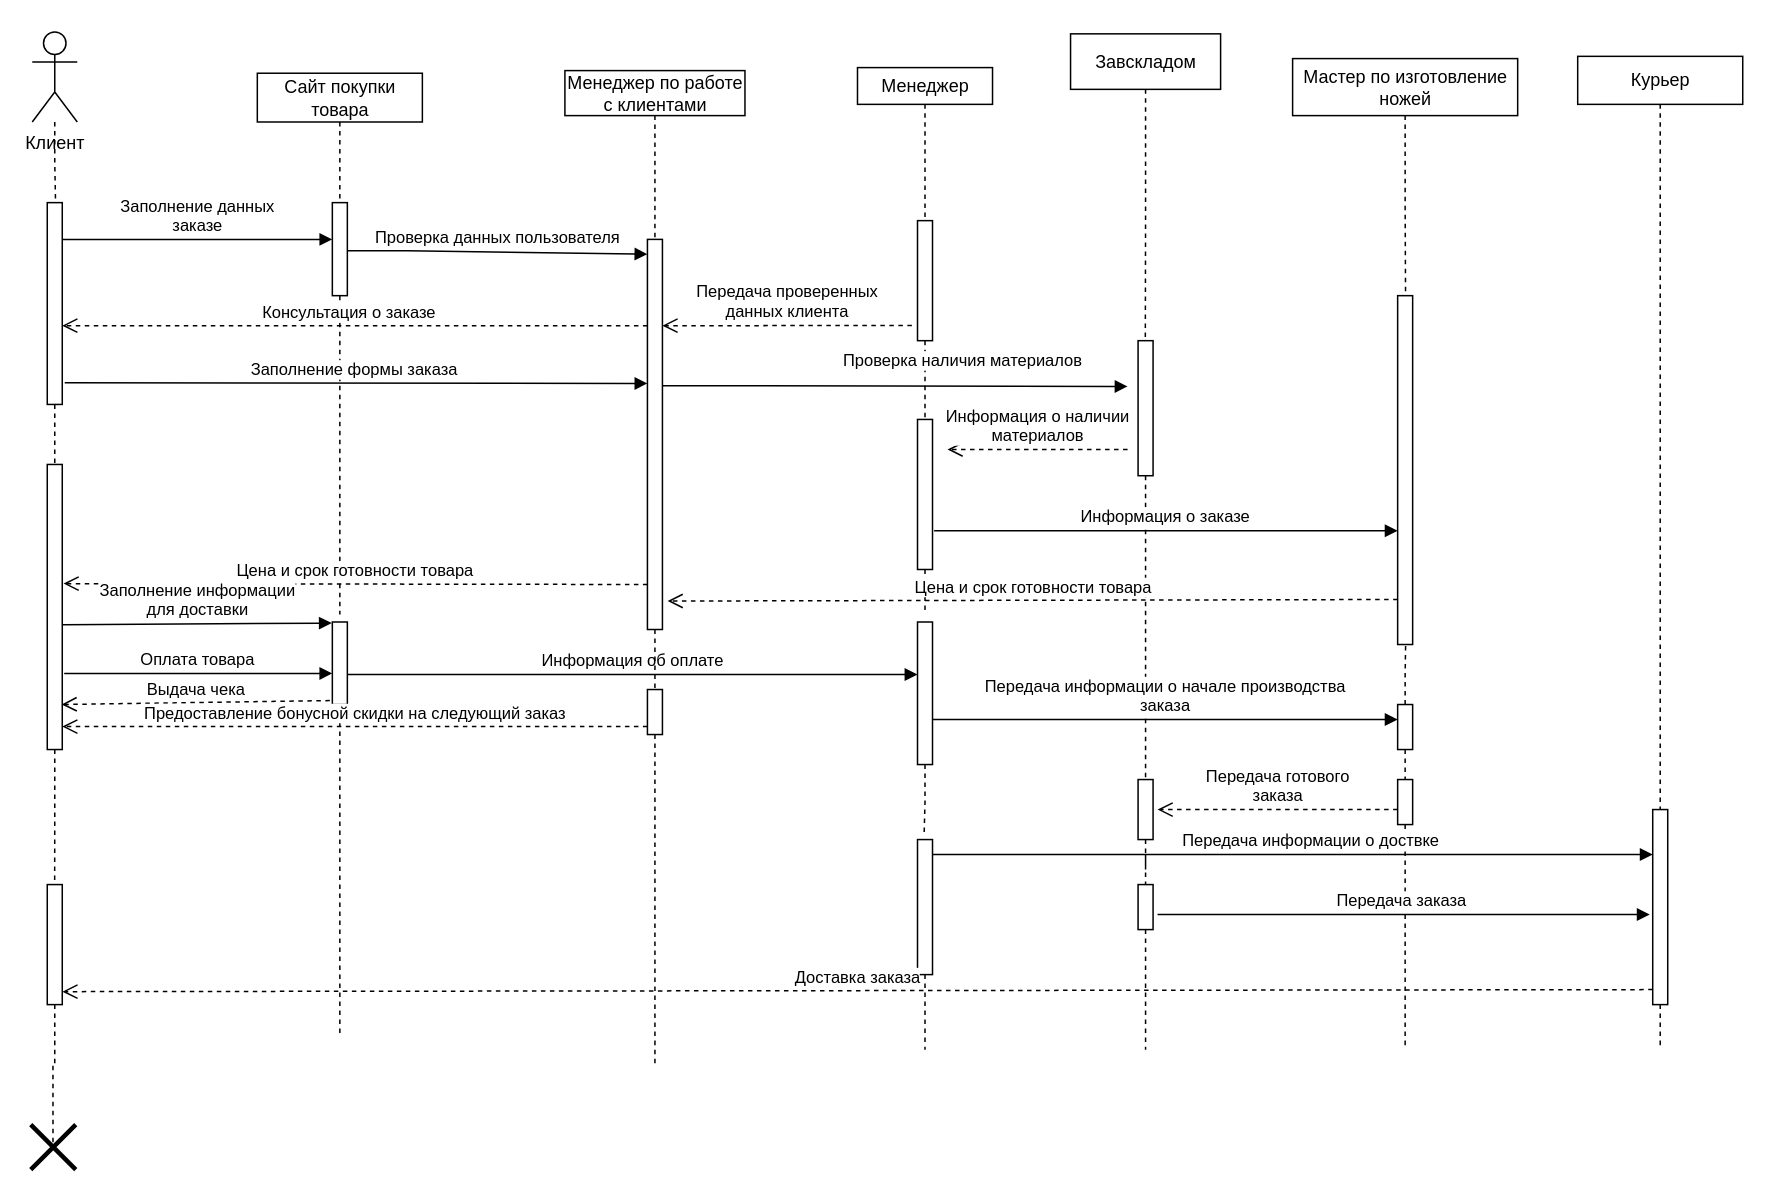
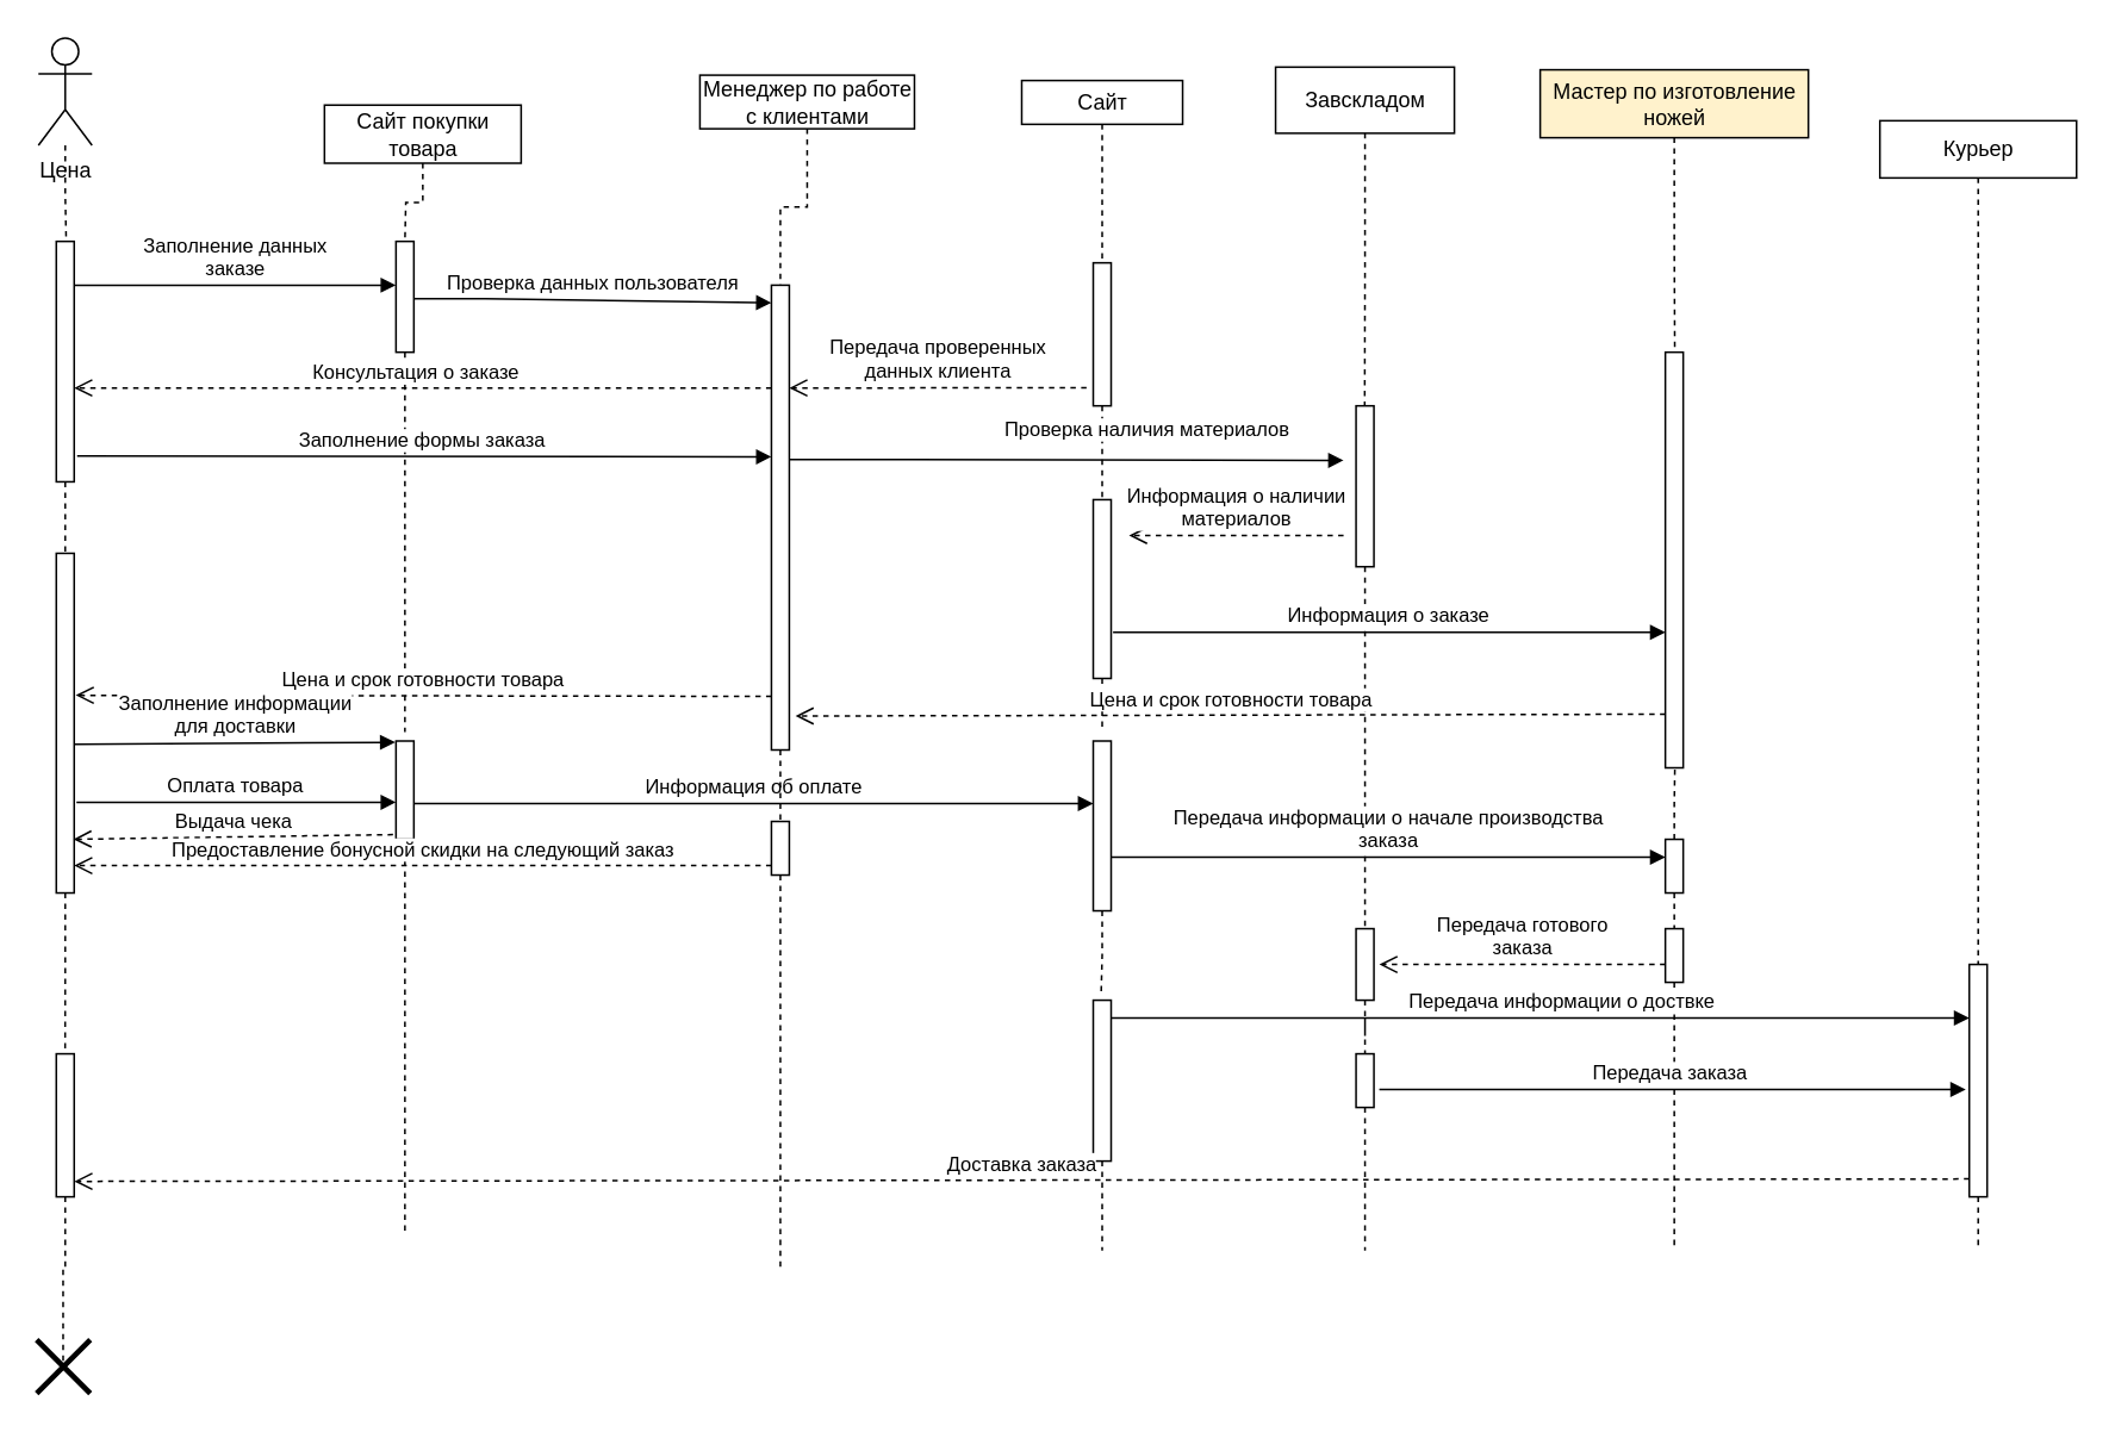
- <mxCell id="15" value="Завскладом" style="html=1;" parent="1" vertex="1"><mxGeometry x="713" y="22" width="100" height="37" as="geometry" /></mxCell>
+ <mxCell id="15" value="Завскладом" style="html=1;" parent="1" vertex="1"><mxGeometry x="713" y="37" width="100" height="37" as="geometry" /></mxCell>
- <mxCell id="32" value="Курьер" style="html=1;" parent="1" vertex="1"><mxGeometry x="1051" y="37" width="110" height="32" as="geometry" /></mxCell>
+ <mxCell id="32" value="Курьер" style="html=1;" parent="1" vertex="1"><mxGeometry x="1051" y="67" width="110" height="32" as="geometry" /></mxCell>
- <mxCell id="11" value="Менеджер" style="html=1;" parent="1" vertex="1"><mxGeometry x="571" y="44.5" width="90" height="24.5" as="geometry" /></mxCell>
+ <mxCell id="11" value="Сайт" style="html=1;" parent="1" vertex="1"><mxGeometry x="571" y="44.5" width="90" height="24.5" as="geometry" /></mxCell>
- <mxCell id="28" value="Мастер по изготовление&lt;br&gt;ножей" style="html=1;" parent="1" vertex="1"><mxGeometry x="861" y="38.5" width="150" height="38" as="geometry" /></mxCell>
+ <mxCell id="28" value="Мастер по изготовление&lt;br&gt;ножей" style="html=1;fillColor=#fff2cc;" parent="1" vertex="1"><mxGeometry x="861" y="38.5" width="150" height="38" as="geometry" /></mxCell>
- <mxCell id="9" value="Менеджер по работе&lt;br&gt;с клиентами" style="html=1;" parent="1" vertex="1"><mxGeometry x="376" y="46.5" width="120" height="30" as="geometry" /></mxCell>
+ <mxCell id="9" value="Менеджер по работе&lt;br&gt;с клиентами" style="html=1;" parent="1" vertex="1"><mxGeometry x="391" y="41.5" width="120" height="30" as="geometry" /></mxCell>
- <mxCell id="5" value="Сайт покупки &lt;br&gt;товара" style="html=1;" parent="1" vertex="1"><mxGeometry x="171" y="48.25" width="110" height="32.5" as="geometry" /></mxCell>
+ <mxCell id="5" value="Сайт покупки &lt;br&gt;товара" style="html=1;" parent="1" vertex="1"><mxGeometry x="181" y="58.25" width="110" height="32.5" as="geometry" /></mxCell>
- <mxCell id="3" value="Клиент" style="shape=umlActor;verticalLabelPosition=bottom;verticalAlign=top;html=1;" parent="1" vertex="1"><mxGeometry x="21" y="20.75" width="30" height="60" as="geometry" /></mxCell>
+ <mxCell id="3" value="Цена" style="shape=umlActor;verticalLabelPosition=bottom;verticalAlign=top;html=1;" parent="1" vertex="1"><mxGeometry x="21" y="20.75" width="30" height="60" as="geometry" /></mxCell>
